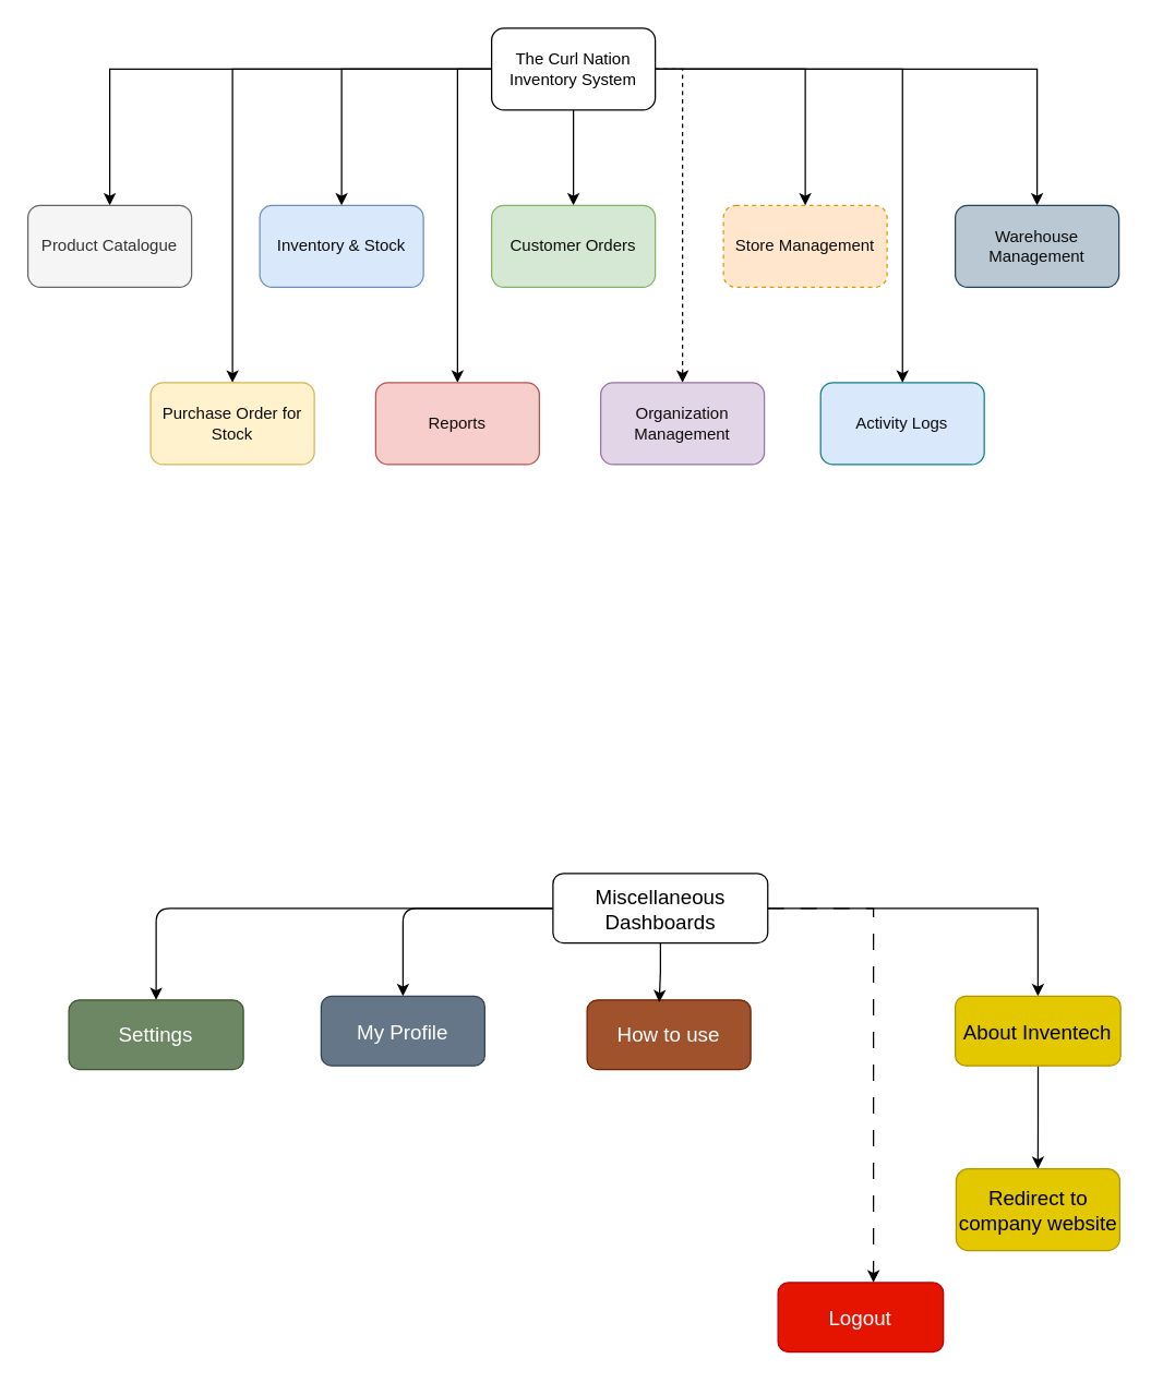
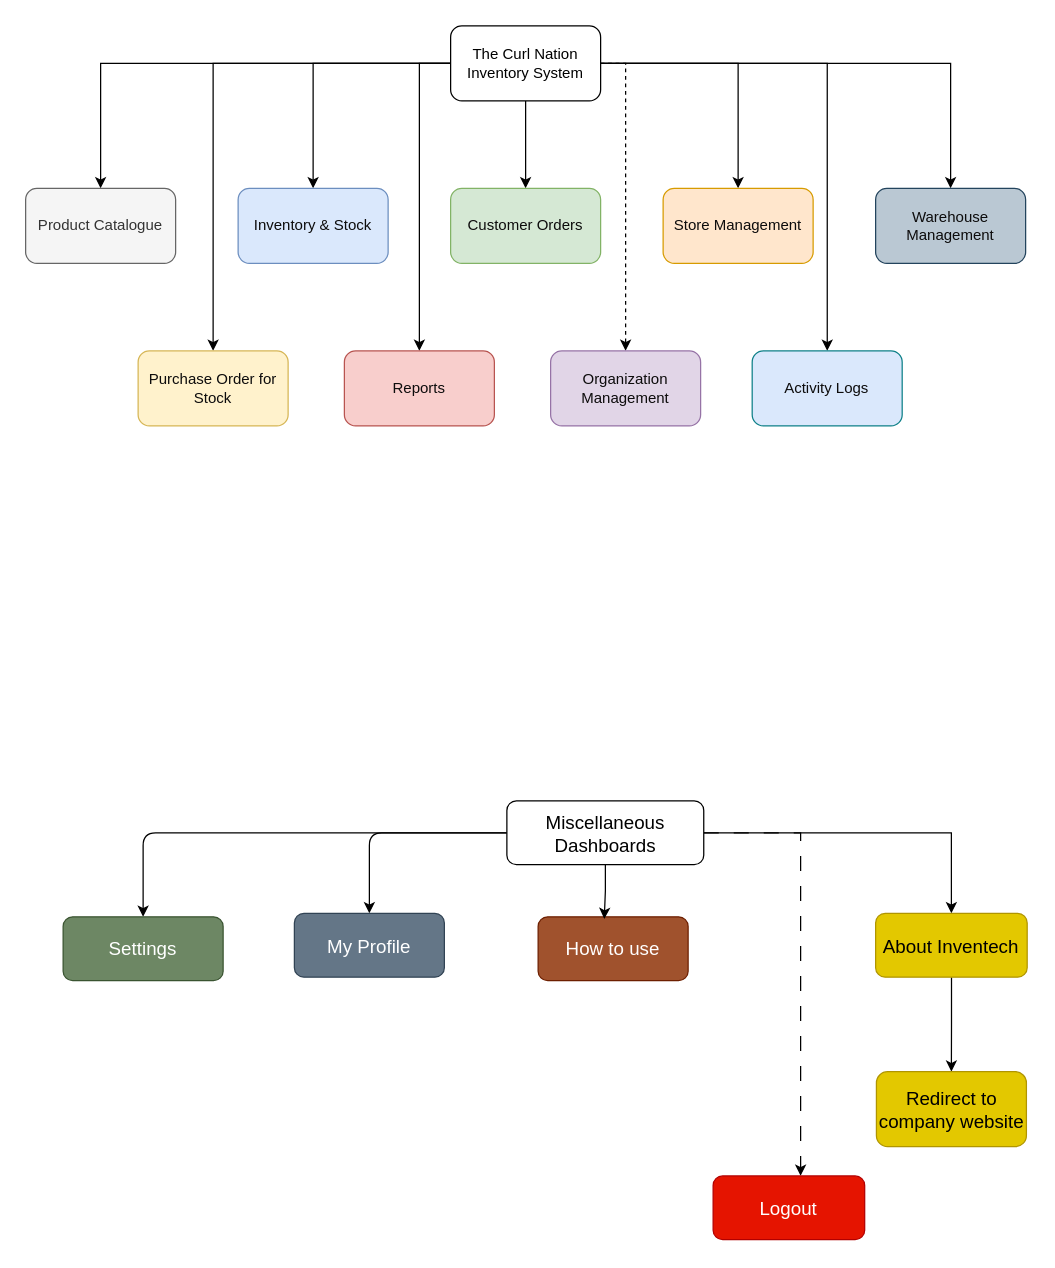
- <mxCell id="18" value="Store Management" style="rounded=1;whiteSpace=wrap;html=1;fillColor=#ffe6cc;strokeColor=#d79b00;fontColor=#0d0c0c;dashed=1;" parent="1" vertex="1"><mxGeometry x="530" y="150" width="120" height="60" as="geometry" /></mxCell>
+ <mxCell id="18" value="Store Management" style="rounded=1;whiteSpace=wrap;html=1;fillColor=#ffe6cc;strokeColor=#d79b00;fontColor=#0d0c0c;" parent="1" vertex="1"><mxGeometry x="530" y="150" width="120" height="60" as="geometry" /></mxCell>
